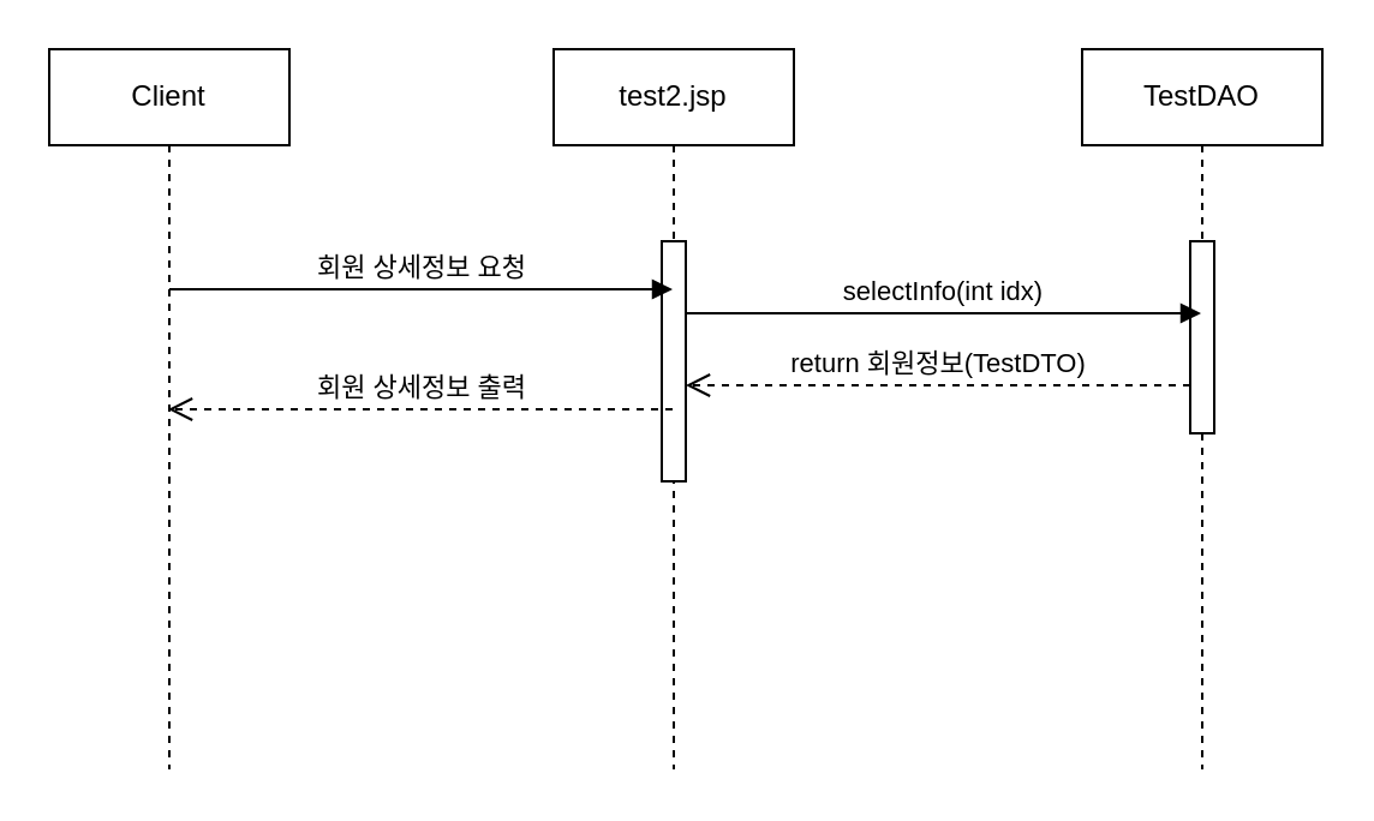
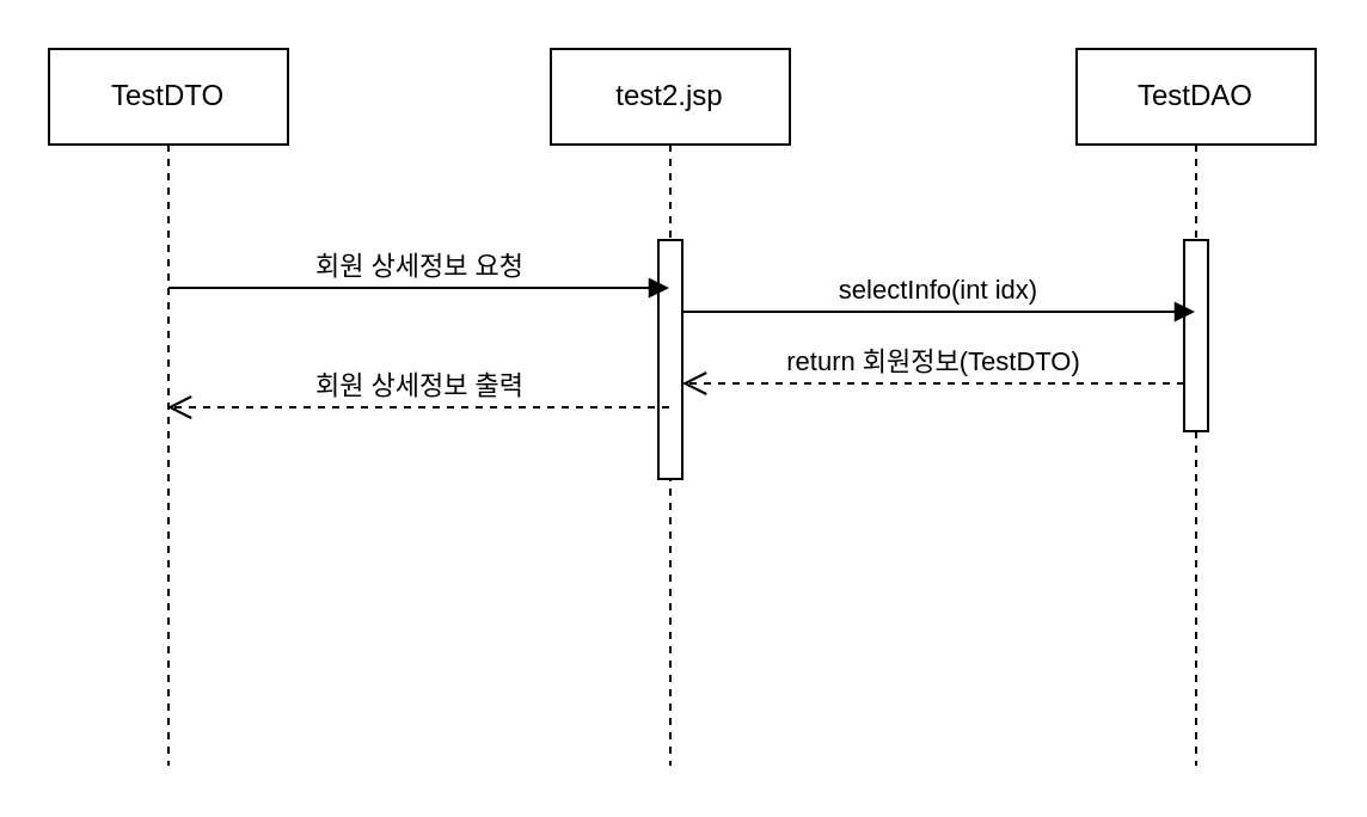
- <mxCell id="8" value="Client" style="shape=umlLifeline;perimeter=lifelinePerimeter;whiteSpace=wrap;html=1;container=1;collapsible=0;recursiveResize=0;outlineConnect=0;" vertex="1" parent="1"><mxGeometry x="20" y="20" width="100" height="300" as="geometry" /></mxCell>
+ <mxCell id="8" value="TestDTO" style="shape=umlLifeline;perimeter=lifelinePerimeter;whiteSpace=wrap;html=1;container=1;collapsible=0;recursiveResize=0;outlineConnect=0;" vertex="1" parent="1"><mxGeometry x="20" y="20" width="100" height="300" as="geometry" /></mxCell>
